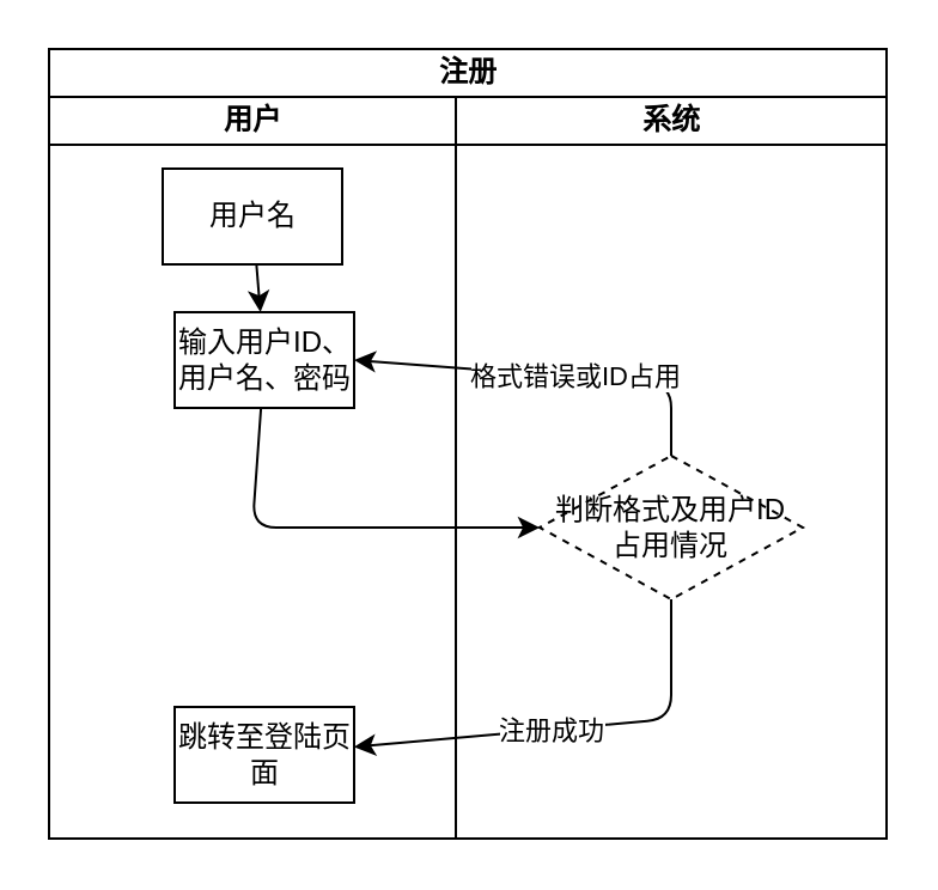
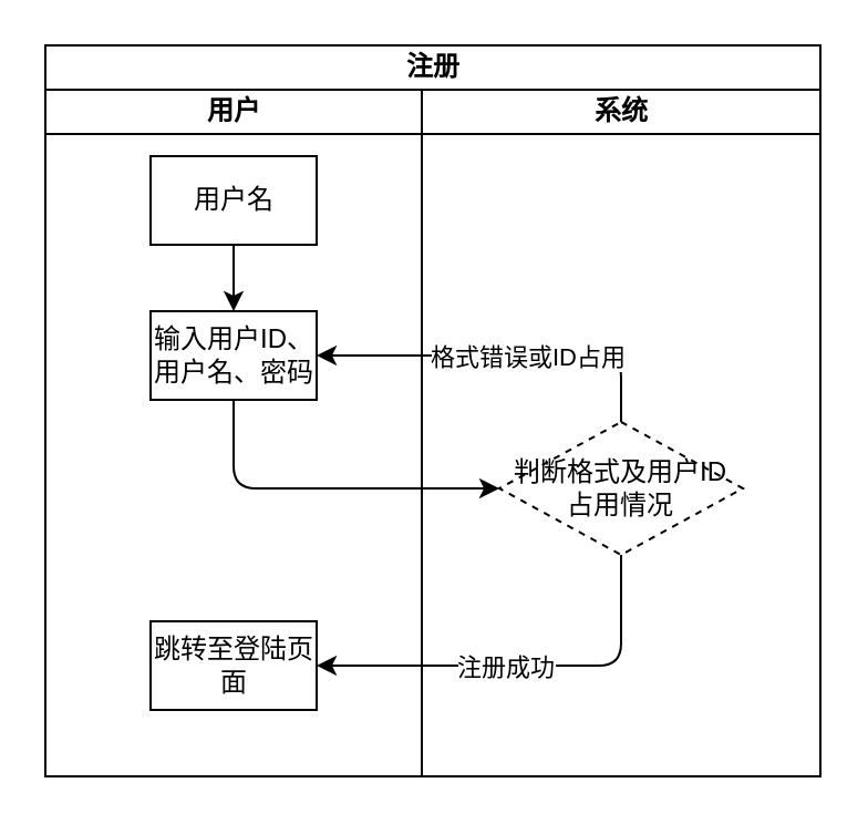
- <mxCell id="6" value="输入用户ID、用户名、密码" style="rounded=0;whiteSpace=wrap;html=1;gradientColor=none;" vertex="1" parent="3"><mxGeometry x="52.5" y="90" width="75" height="40" as="geometry" /></mxCell>
+ <mxCell id="6" value="输入用户ID、用户名、密码" style="rounded=0;whiteSpace=wrap;html=1;gradientColor=none;" vertex="1" parent="3"><mxGeometry x="47.5" y="100" width="75" height="40" as="geometry" /></mxCell>
- <mxCell id="7" value="跳转至登陆页面" style="rounded=0;whiteSpace=wrap;html=1;gradientColor=none;" vertex="1" parent="3"><mxGeometry x="52.5" y="255" width="75" height="40" as="geometry" /></mxCell>
+ <mxCell id="7" value="跳转至登陆页面" style="rounded=0;whiteSpace=wrap;html=1;gradientColor=none;" vertex="1" parent="3"><mxGeometry x="47.5" y="240" width="75" height="40" as="geometry" /></mxCell>
